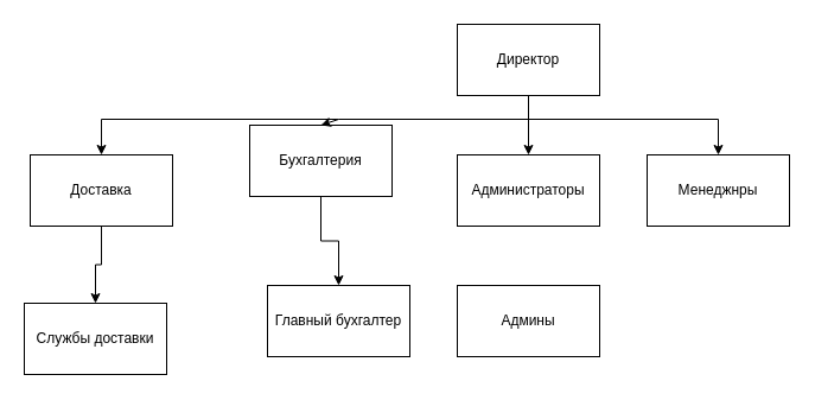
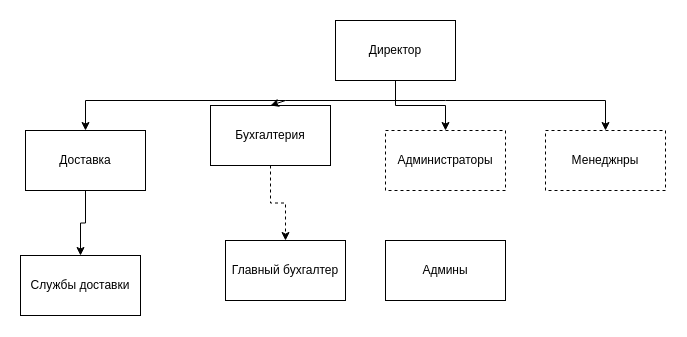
- <mxCell id="5" value="Директор" style="rounded=0;whiteSpace=wrap;html=1;" parent="1" vertex="1"><mxGeometry x="385" y="20" width="120" height="60" as="geometry" /></mxCell>
+ <mxCell id="5" value="Директор" style="rounded=0;whiteSpace=wrap;html=1;" parent="1" vertex="1"><mxGeometry x="335" y="20" width="120" height="60" as="geometry" /></mxCell>
- <mxCell id="6" value="Администраторы" style="rounded=0;whiteSpace=wrap;html=1;" parent="1" vertex="1"><mxGeometry x="385" y="130" width="120" height="60" as="geometry" /></mxCell>
+ <mxCell id="6" value="Администраторы" style="rounded=0;whiteSpace=wrap;html=1;dashed=1;" parent="1" vertex="1"><mxGeometry x="385" y="130" width="120" height="60" as="geometry" /></mxCell>
- <mxCell id="7" value="Менеджнры" style="rounded=0;whiteSpace=wrap;html=1;" parent="1" vertex="1"><mxGeometry x="545" y="130" width="120" height="60" as="geometry" /></mxCell>
+ <mxCell id="7" value="Менеджнры" style="rounded=0;whiteSpace=wrap;html=1;dashed=1;" parent="1" vertex="1"><mxGeometry x="545" y="130" width="120" height="60" as="geometry" /></mxCell>
- <mxCell id="2" style="edgeStyle=orthogonalEdgeStyle;rounded=0;orthogonalLoop=1;jettySize=auto;html=1;" edge="1" parent="1" source="3" target="11"><mxGeometry relative="1" as="geometry" /></mxCell>
+ <mxCell id="2" style="edgeStyle=orthogonalEdgeStyle;rounded=0;orthogonalLoop=1;jettySize=auto;html=1;dashed=1;" edge="1" parent="1" source="3" target="11"><mxGeometry relative="1" as="geometry" /></mxCell>
